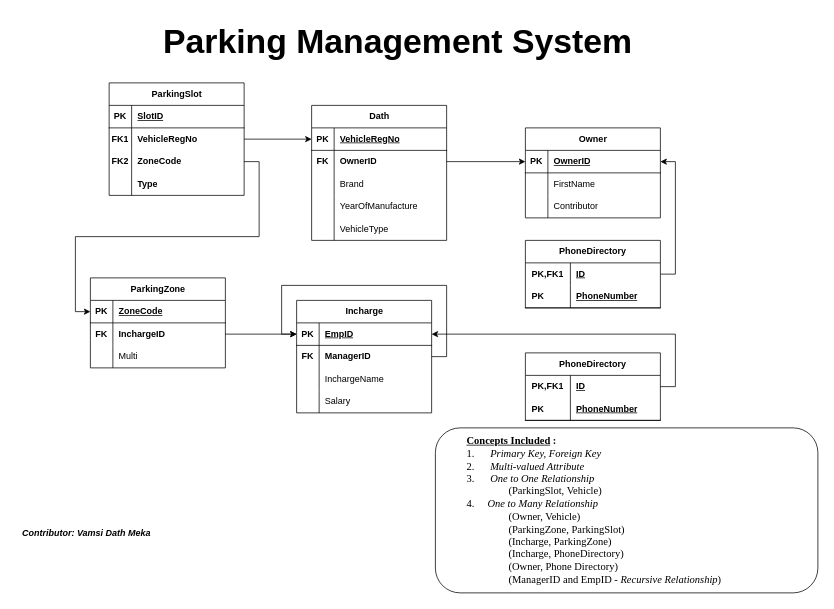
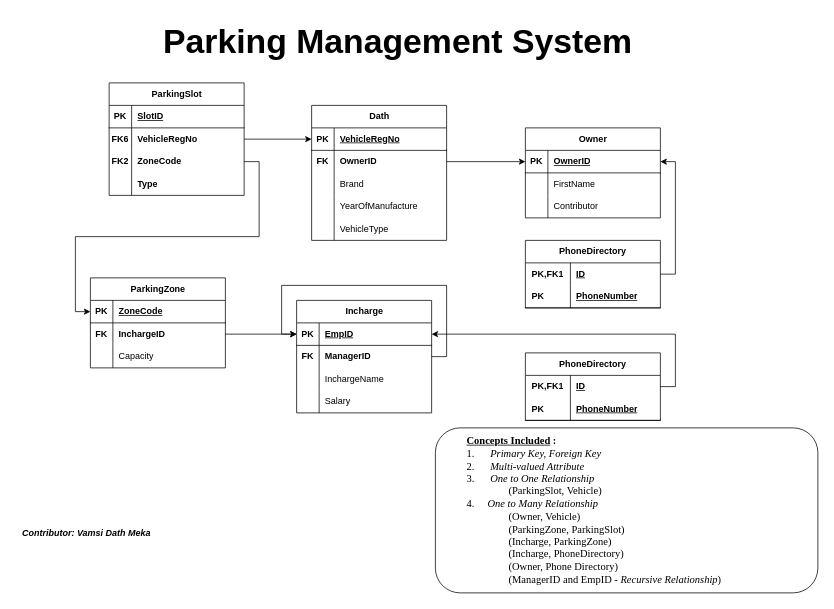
- <mxCell id="31" value="FK1" style="shape=partialRectangle;connectable=0;fillColor=none;top=0;left=0;bottom=0;right=0;editable=1;overflow=hidden;whiteSpace=wrap;html=1;fontStyle=1" parent="30" vertex="1"><mxGeometry width="30" height="30" as="geometry"><mxRectangle width="30" height="30" as="alternateBounds" /></mxGeometry></mxCell>
+ <mxCell id="31" value="FK6" style="shape=partialRectangle;connectable=0;fillColor=none;top=0;left=0;bottom=0;right=0;editable=1;overflow=hidden;whiteSpace=wrap;html=1;fontStyle=1" parent="30" vertex="1"><mxGeometry width="30" height="30" as="geometry"><mxRectangle width="30" height="30" as="alternateBounds" /></mxGeometry></mxCell>
- <mxCell id="11" value="Multi" style="shape=partialRectangle;connectable=0;fillColor=none;top=0;left=0;bottom=0;right=0;align=left;spacingLeft=6;overflow=hidden;whiteSpace=wrap;html=1;" parent="9" vertex="1"><mxGeometry x="30" width="150" height="30" as="geometry"><mxRectangle width="150" height="30" as="alternateBounds" /></mxGeometry></mxCell>
+ <mxCell id="11" value="Capacity" style="shape=partialRectangle;connectable=0;fillColor=none;top=0;left=0;bottom=0;right=0;align=left;spacingLeft=6;overflow=hidden;whiteSpace=wrap;html=1;" parent="9" vertex="1"><mxGeometry x="30" width="150" height="30" as="geometry"><mxRectangle width="150" height="30" as="alternateBounds" /></mxGeometry></mxCell>
